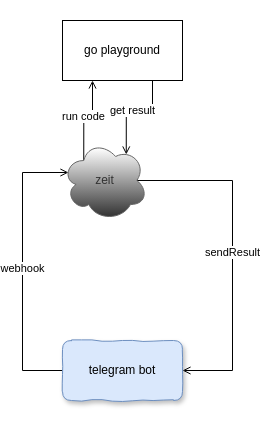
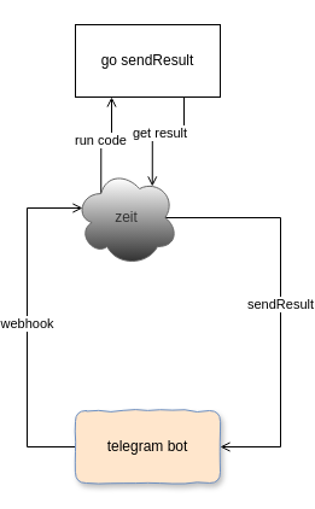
- <mxCell id="8" value="go playground" style="rounded=0;whiteSpace=wrap;html=1;" vertex="1" parent="1"><mxGeometry x="60" y="20" width="120" height="60" as="geometry" /></mxCell>
+ <mxCell id="8" value="go sendResult" style="rounded=0;whiteSpace=wrap;html=1;" vertex="1" parent="1"><mxGeometry x="60" y="20" width="120" height="60" as="geometry" /></mxCell>
- <mxCell id="6" value="telegram bot" style="rounded=1;whiteSpace=wrap;html=1;fillColor=#dae8fc;strokeColor=#6c8ebf;comic=1;shadow=1;" vertex="1" parent="1"><mxGeometry x="60" y="340" width="120" height="60" as="geometry" /></mxCell>
+ <mxCell id="6" value="telegram bot" style="rounded=1;whiteSpace=wrap;html=1;fillColor=#ffe6cc;strokeColor=#6c8ebf;comic=1;shadow=1;" vertex="1" parent="1"><mxGeometry x="60" y="340" width="120" height="60" as="geometry" /></mxCell>
